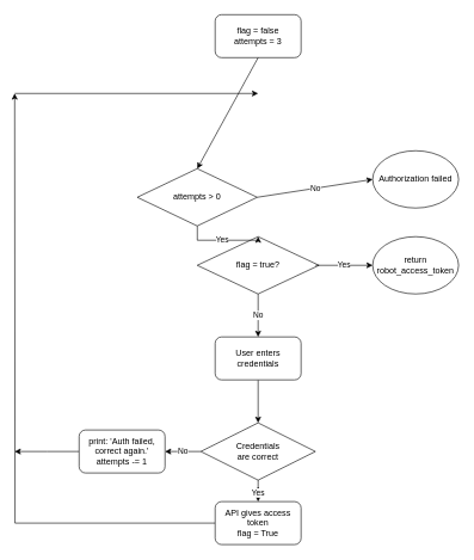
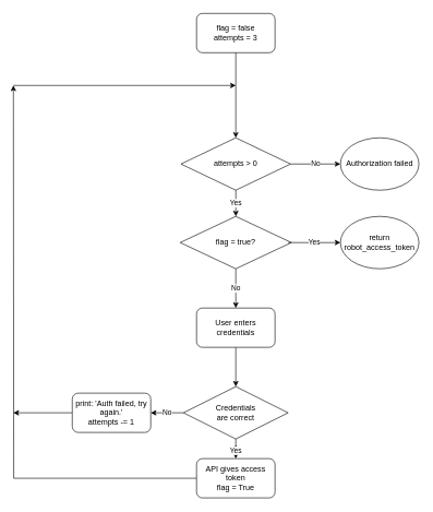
- <mxCell id="5" value="attempts &amp;gt; 0" style="rhombus;whiteSpace=wrap;html=1;" vertex="1" parent="1"><mxGeometry x="191.25" y="235" width="167.5" height="80" as="geometry" /></mxCell>
+ <mxCell id="5" value="attempts &amp;gt; 0" style="rhombus;whiteSpace=wrap;html=1;" vertex="1" parent="1"><mxGeometry x="276.25" y="210" width="167.5" height="80" as="geometry" /></mxCell>
- <mxCell id="16" value="print: 'Auth failed, correct again.'&lt;br&gt;attempts -= 1" style="rounded=1;whiteSpace=wrap;html=1;" vertex="1" parent="1"><mxGeometry x="110" y="600" width="120" height="60" as="geometry" /></mxCell>
+ <mxCell id="16" value="print: 'Auth failed, try again.'&lt;br&gt;attempts -= 1" style="rounded=1;whiteSpace=wrap;html=1;" vertex="1" parent="1"><mxGeometry x="110" y="600" width="120" height="60" as="geometry" /></mxCell>
